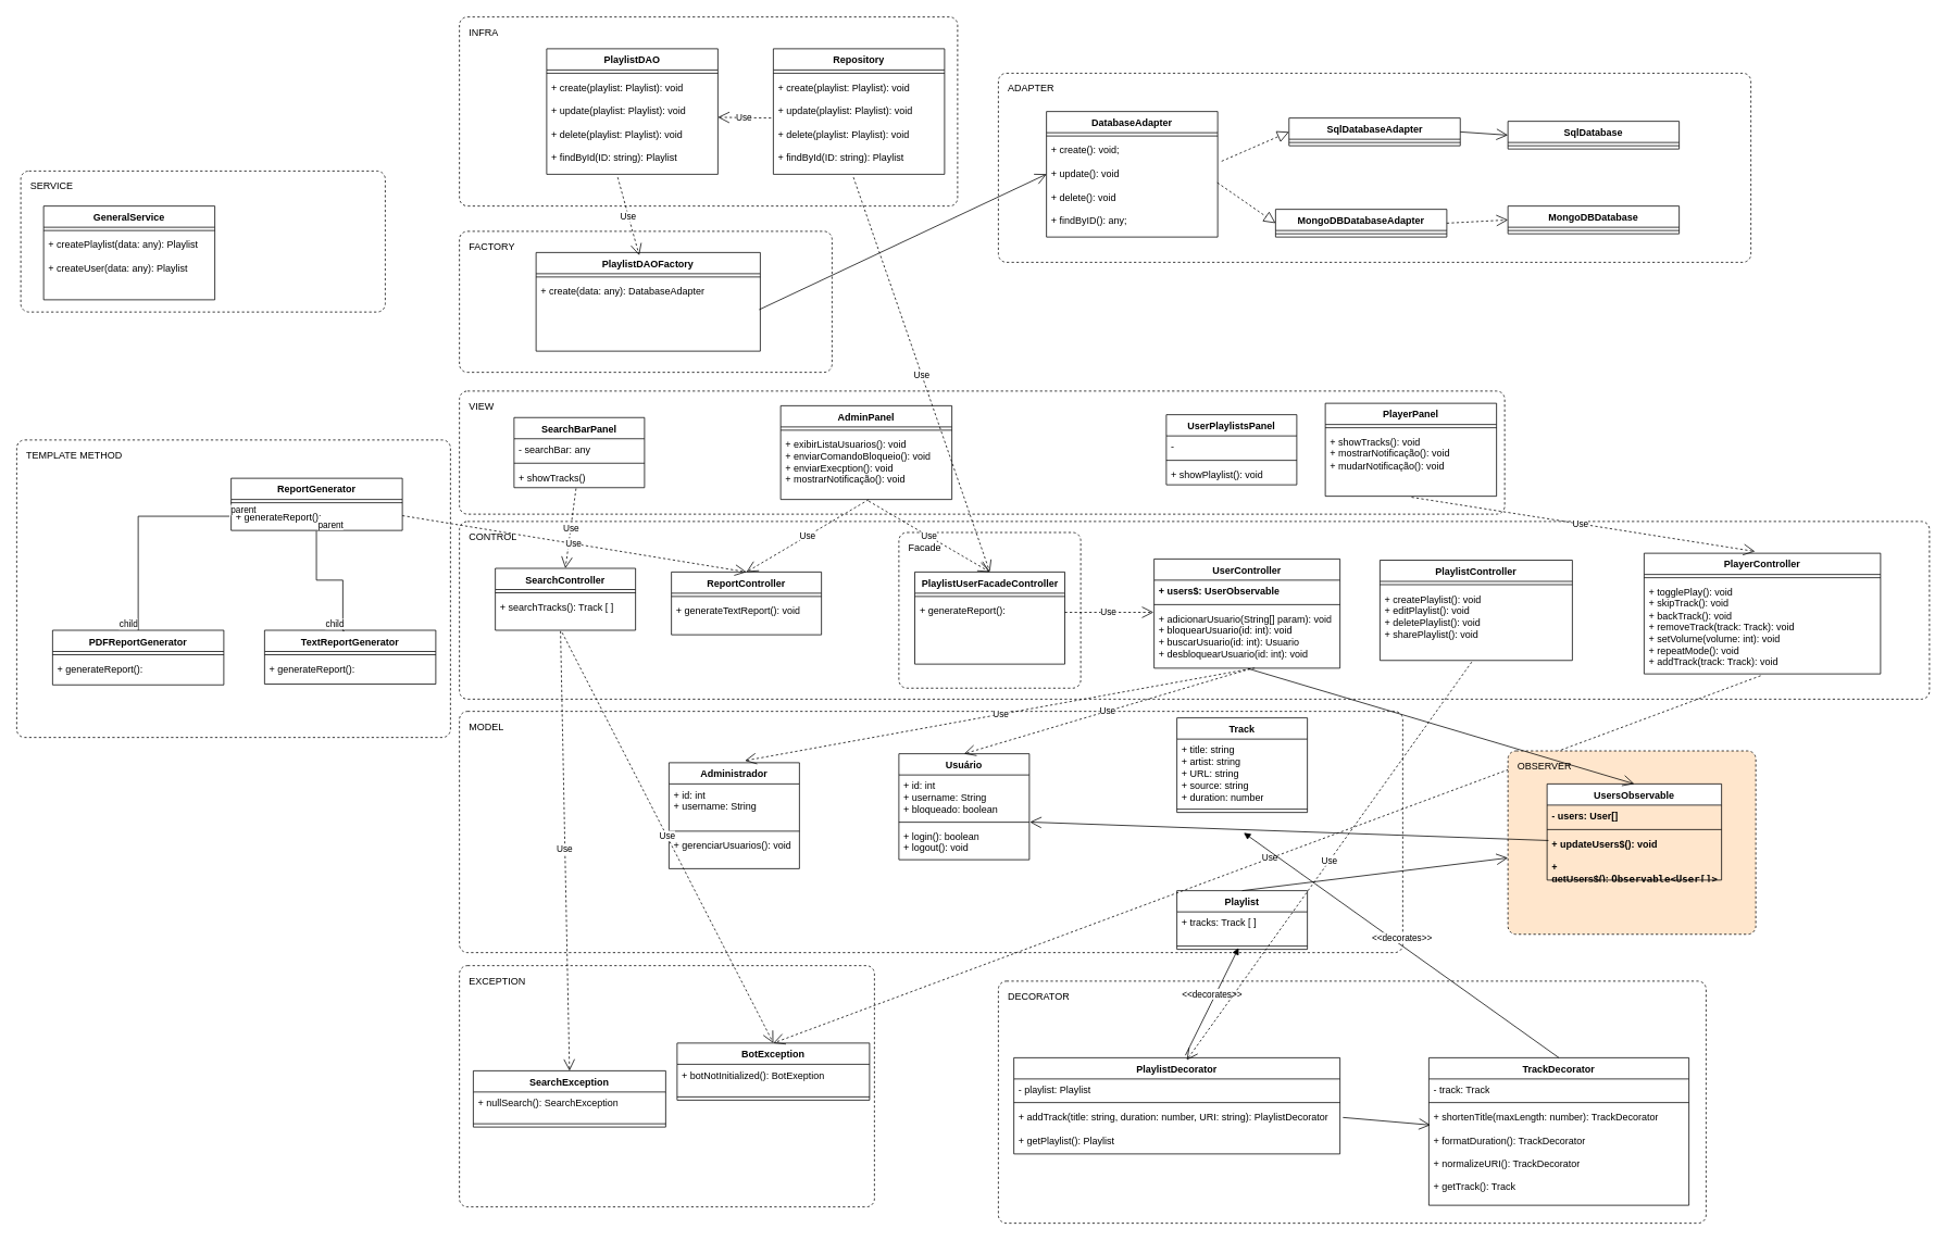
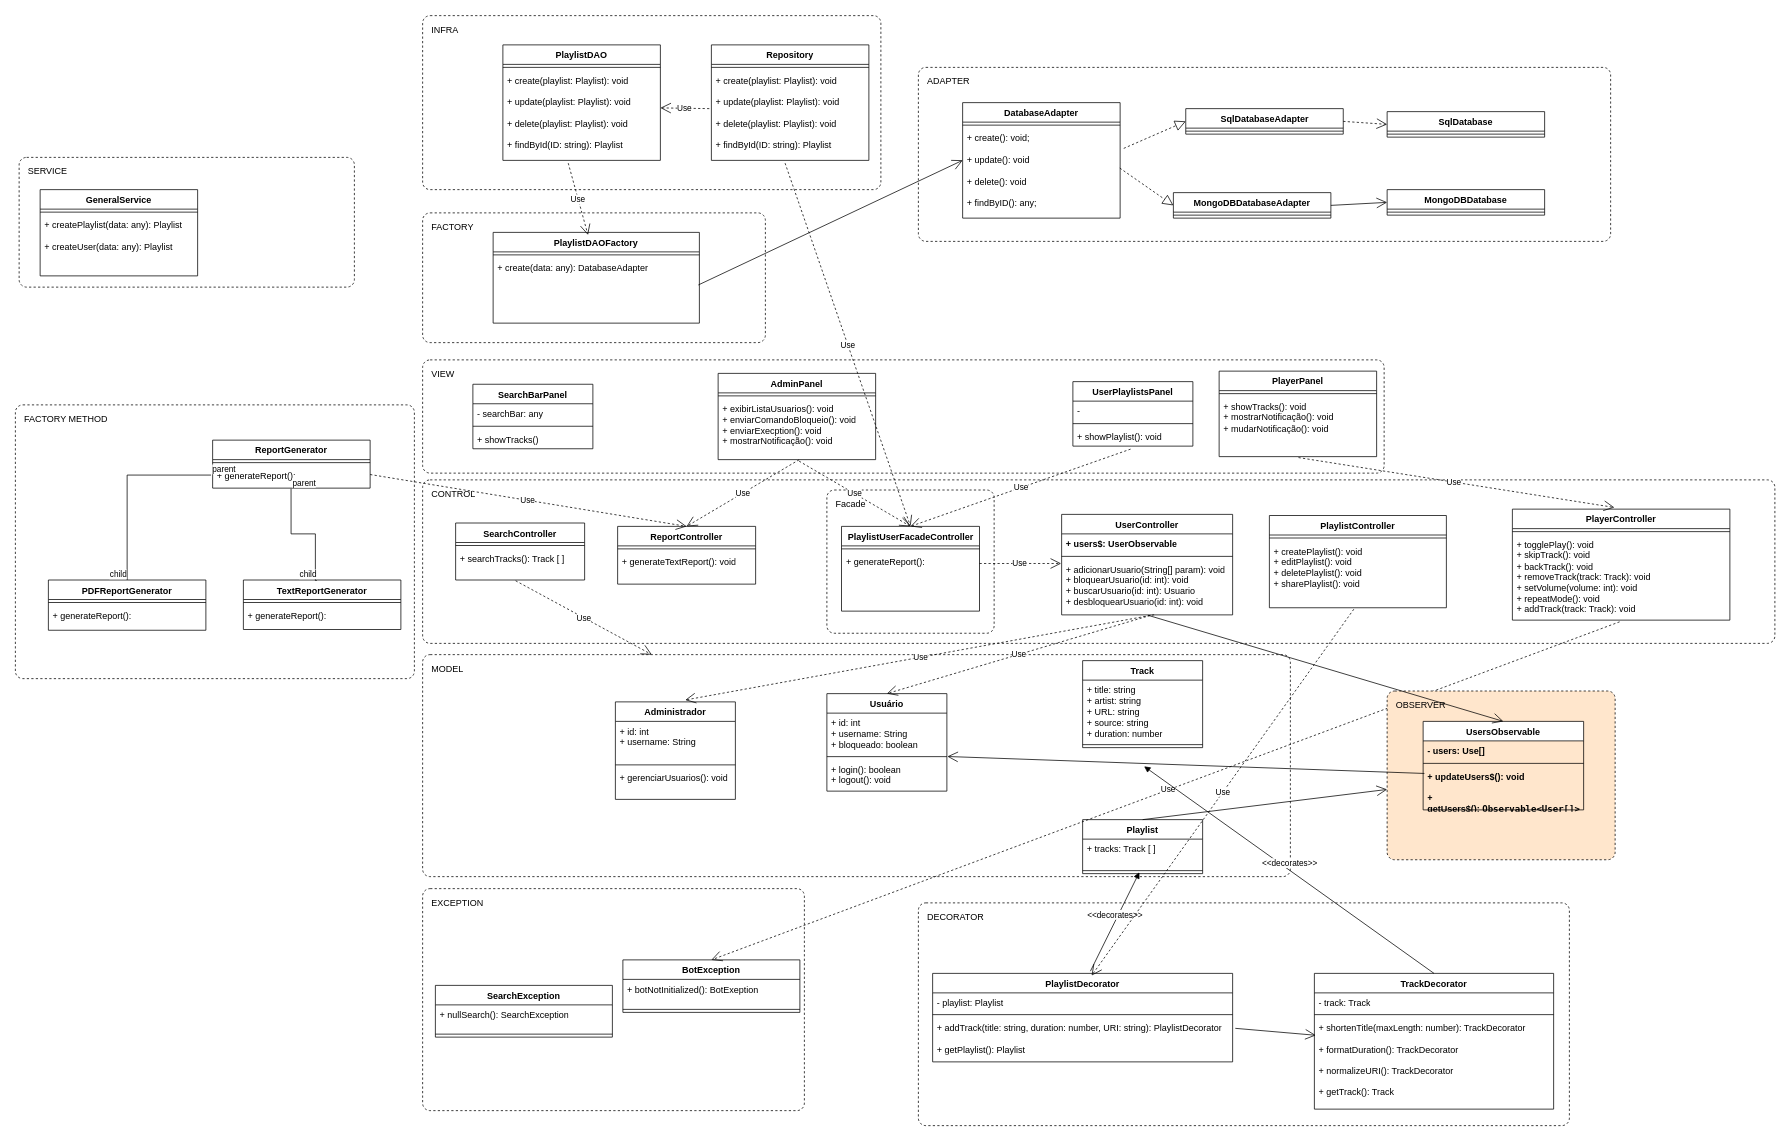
- <mxCell id="114" value="" style="endArrow=open;endFill=1;endSize=12;html=1;rounded=0;exitX=1;exitY=0.5;exitDx=0;exitDy=0;entryX=0;entryY=0.5;entryDx=0;entryDy=0;" parent="1" source="103" target="109" edge="1"><mxGeometry width="160" relative="1" as="geometry"><mxPoint x="1644" y="341" as="sourcePoint" /><mxPoint x="1804" y="341" as="targetPoint" /></mxGeometry></mxCell>
+ <mxCell id="114" value="" style="endArrow=open;endFill=1;endSize=12;html=1;rounded=0;exitX=1;exitY=0.5;exitDx=0;exitDy=0;entryX=0;entryY=0.5;entryDx=0;entryDy=0;dashed=1;" parent="1" source="103" target="109" edge="1"><mxGeometry width="160" relative="1" as="geometry"><mxPoint x="1644" y="341" as="sourcePoint" /><mxPoint x="1804" y="341" as="targetPoint" /></mxGeometry></mxCell>
- <mxCell id="113" value="" style="endArrow=open;endFill=1;endSize=12;html=1;rounded=0;exitX=1;exitY=0.5;exitDx=0;exitDy=0;entryX=0;entryY=0.5;entryDx=0;entryDy=0;dashed=1;" parent="1" source="105" target="111" edge="1"><mxGeometry width="160" relative="1" as="geometry"><mxPoint x="1644" y="341" as="sourcePoint" /><mxPoint x="1804" y="341" as="targetPoint" /></mxGeometry></mxCell>
+ <mxCell id="113" value="" style="endArrow=open;endFill=1;endSize=12;html=1;rounded=0;exitX=1;exitY=0.5;exitDx=0;exitDy=0;entryX=0;entryY=0.5;entryDx=0;entryDy=0;" parent="1" source="105" target="111" edge="1"><mxGeometry width="160" relative="1" as="geometry"><mxPoint x="1644" y="341" as="sourcePoint" /><mxPoint x="1804" y="341" as="targetPoint" /></mxGeometry></mxCell>
- <mxCell id="3" value="TEMPLATE METHOD" style="dashed=1;rounded=1;absoluteArcSize=1;arcSize=20;html=1;verticalAlign=top;align=left;spacingTop=5;spacingLeft=10;whiteSpace=wrap;" parent="1" vertex="1"><mxGeometry x="20" y="539" width="532" height="365" as="geometry" /></mxCell>
+ <mxCell id="3" value="FACTORY METHOD" style="dashed=1;rounded=1;absoluteArcSize=1;arcSize=20;html=1;verticalAlign=top;align=left;spacingTop=5;spacingLeft=10;whiteSpace=wrap;" parent="1" vertex="1"><mxGeometry x="20" y="539" width="532" height="365" as="geometry" /></mxCell>
- <mxCell id="18" value="Use" style="endArrow=open;endSize=12;dashed=1;html=1;rounded=0;exitX=0.475;exitY=1.038;exitDx=0;exitDy=0;exitPerimeter=0;entryX=0.5;entryY=0;entryDx=0;entryDy=0;" parent="1" source="25" target="19" edge="1"><mxGeometry x="-0.006" width="160" relative="1" as="geometry"><mxPoint x="791" y="614.328" as="sourcePoint" /><mxPoint x="1376" y="599" as="targetPoint" /><mxPoint as="offset" /></mxGeometry></mxCell>
+ <mxCell id="128" value="Use" style="endArrow=open;endSize=12;dashed=1;html=1;rounded=0;exitX=0.481;exitY=1.154;exitDx=0;exitDy=0;exitPerimeter=0;entryX=0.5;entryY=0;entryDx=0;entryDy=0;" parent="1" source="29" target="81" edge="1"><mxGeometry x="-0.006" width="160" relative="1" as="geometry"><mxPoint x="964" y="600" as="sourcePoint" /><mxPoint x="907" y="726" as="targetPoint" /><mxPoint as="offset" /></mxGeometry></mxCell>
- <mxCell id="135" value="- users: User[]" style="text;strokeColor=none;fillColor=none;align=left;verticalAlign=top;spacingLeft=4;spacingRight=4;overflow=hidden;rotatable=0;points=[[0,0.5],[1,0.5]];portConstraint=eastwest;whiteSpace=wrap;html=1;fontFamily=Helvetica;fontSize=12;fontColor=default;fontStyle=1;horizontal=1;" vertex="1" parent="134"><mxGeometry y="26" width="214" height="26" as="geometry" /></mxCell>
+ <mxCell id="135" value="- users: Use[]" style="text;strokeColor=none;fillColor=none;align=left;verticalAlign=top;spacingLeft=4;spacingRight=4;overflow=hidden;rotatable=0;points=[[0,0.5],[1,0.5]];portConstraint=eastwest;whiteSpace=wrap;html=1;fontFamily=Helvetica;fontSize=12;fontColor=default;fontStyle=1;horizontal=1;" vertex="1" parent="134"><mxGeometry y="26" width="214" height="26" as="geometry" /></mxCell>
- <mxCell id="61" value="Use" style="endArrow=open;endSize=12;dashed=1;html=1;rounded=0;exitX=0.477;exitY=1.071;exitDx=0;exitDy=0;exitPerimeter=0;entryX=0.5;entryY=0;entryDx=0;entryDy=0;" parent="1" source="21" target="58" edge="1"><mxGeometry x="-0.006" width="160" relative="1" as="geometry"><mxPoint x="711" y="788" as="sourcePoint" /><mxPoint x="708" y="1323" as="targetPoint" /><mxPoint as="offset" /></mxGeometry></mxCell>
- <mxCell id="55" value="Use" style="endArrow=open;endSize=12;dashed=1;html=1;rounded=0;exitX=0.465;exitY=1.024;exitDx=0;exitDy=0;exitPerimeter=0;entryX=0.5;entryY=0;entryDx=0;entryDy=0;" parent="1" source="21" target="52" edge="1"><mxGeometry x="-0.006" width="160" relative="1" as="geometry"><mxPoint x="716" y="600" as="sourcePoint" /><mxPoint x="1228" y="1316" as="targetPoint" /><mxPoint as="offset" /></mxGeometry></mxCell>
+ <mxCell id="55" value="Use" style="endArrow=open;endSize=12;dashed=1;html=1;rounded=0;exitX=0.465;exitY=1.024;exitDx=0;exitDy=0;exitPerimeter=0;" parent="1" source="21" target="5" edge="1"><mxGeometry x="-0.006" width="160" relative="1" as="geometry"><mxPoint x="716" y="600" as="sourcePoint" /><mxPoint x="1228" y="1316" as="targetPoint" /><mxPoint as="offset" /></mxGeometry></mxCell>
